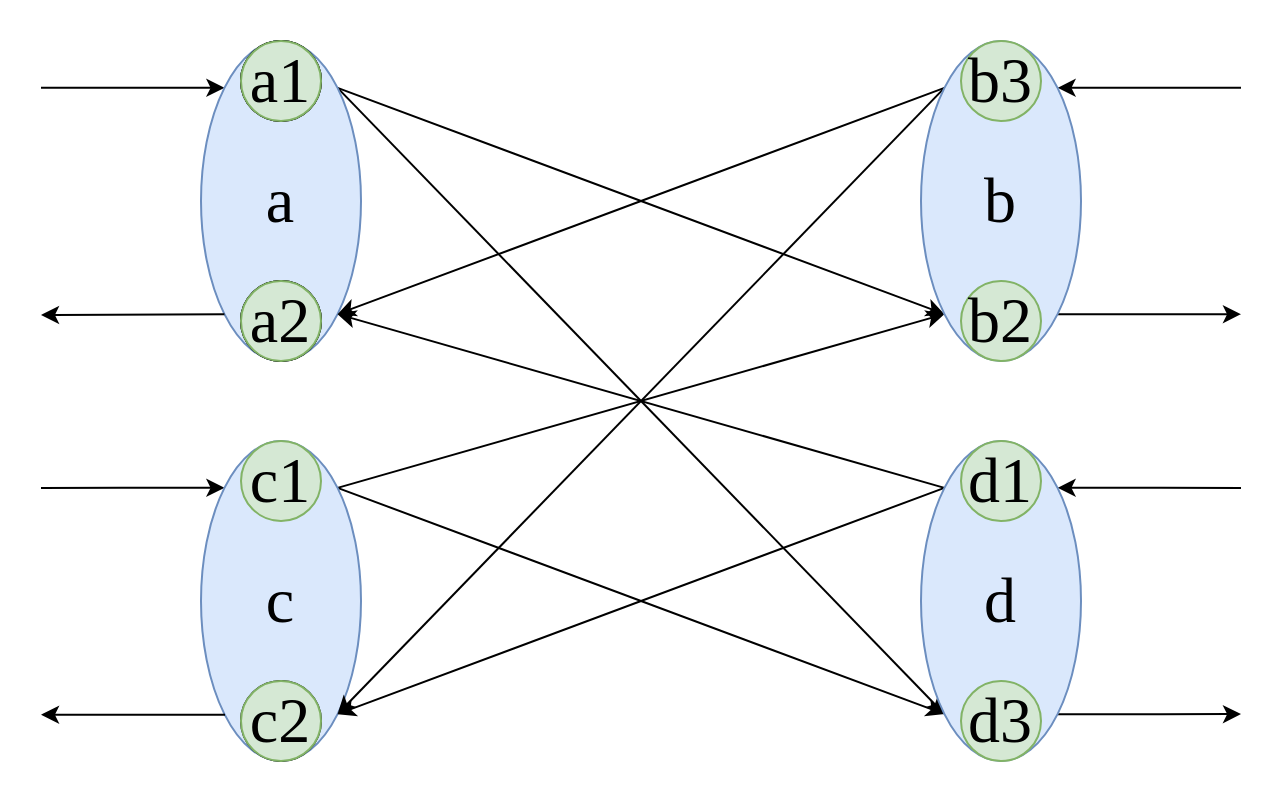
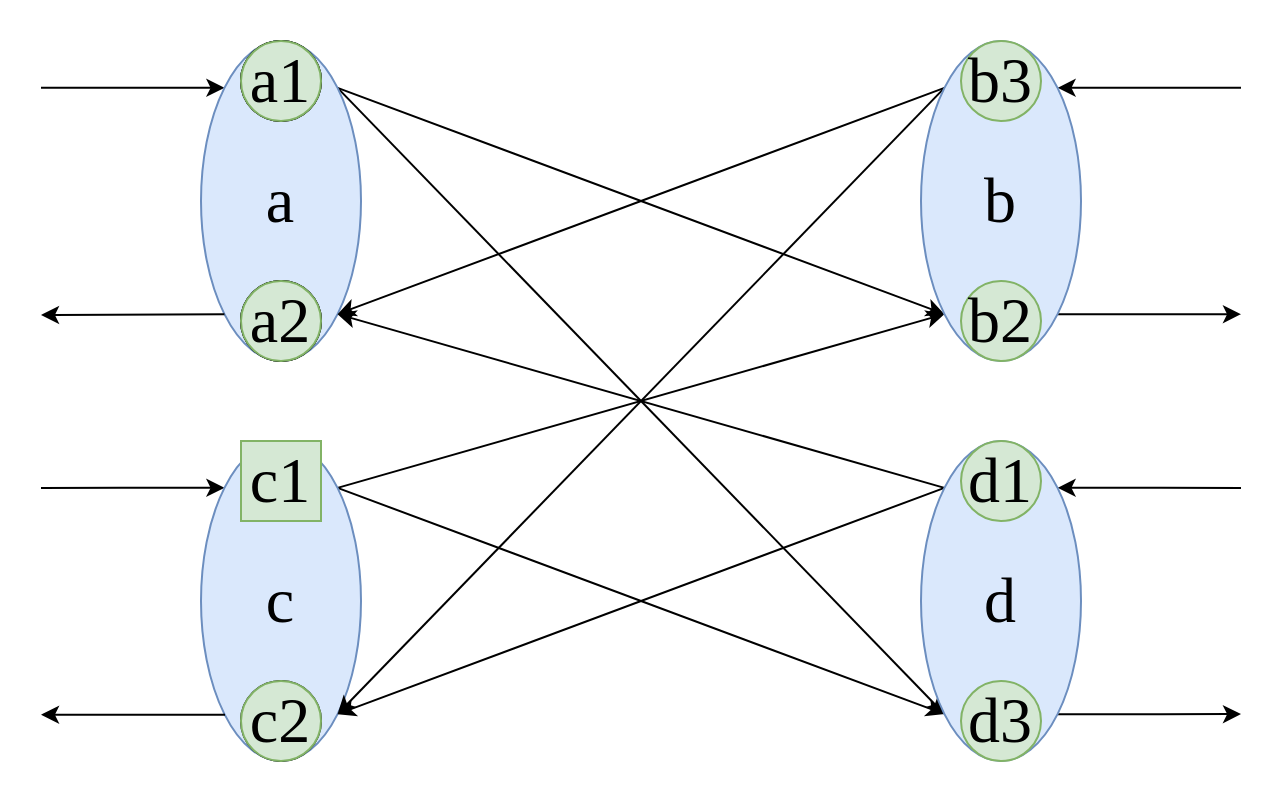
- <mxCell id="24" value="c1" style="ellipse;whiteSpace=wrap;html=1;aspect=fixed;fontFamily=UGent Panno Text;fontSize=32;fillColor=#d5e8d4;strokeColor=#82b366;" vertex="1" parent="1"><mxGeometry x="120" y="220" width="40" height="40" as="geometry" /></mxCell>
+ <mxCell id="24" value="c1" style="whiteSpace=wrap;html=1;aspect=fixed;fontFamily=UGent Panno Text;fontSize=32;fillColor=#d5e8d4;strokeColor=#82b366;rounded=0;" vertex="1" parent="1"><mxGeometry x="120" y="220" width="40" height="40" as="geometry" /></mxCell>
